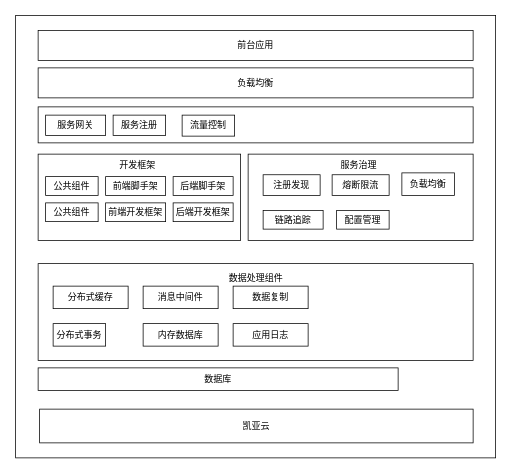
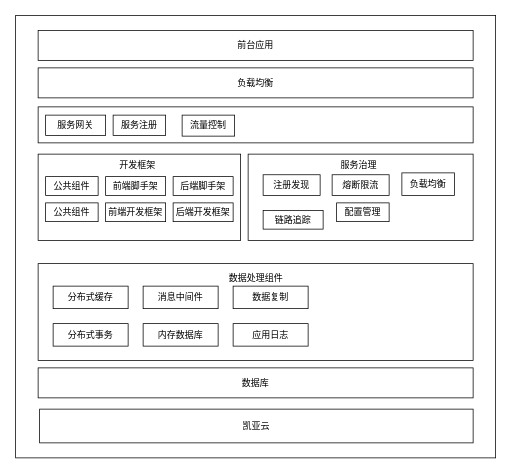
- <mxCell id="16" value="配置管理" style="rounded=0;whiteSpace=wrap;html=1;sketch=0;glass=0;labelBackgroundColor=none;" parent="1" vertex="1"><mxGeometry x="448" y="280" width="70" height="25" as="geometry" /></mxCell>
+ <mxCell id="16" value="配置管理" style="rounded=0;whiteSpace=wrap;html=1;sketch=0;glass=0;labelBackgroundColor=none;" parent="1" vertex="1"><mxGeometry x="448" y="270" width="70" height="25" as="geometry" /></mxCell>
- <mxCell id="22" value="分布式事务" style="rounded=0;whiteSpace=wrap;html=1;sketch=0;glass=0;labelBackgroundColor=none;" parent="1" vertex="1"><mxGeometry x="70" y="431" width="70" height="30" as="geometry" /></mxCell>
+ <mxCell id="22" value="分布式事务" style="rounded=0;whiteSpace=wrap;html=1;sketch=0;glass=0;labelBackgroundColor=none;" parent="1" vertex="1"><mxGeometry x="70" y="431" width="100" height="30" as="geometry" /></mxCell>
- <mxCell id="27" value="数据库" style="rounded=0;whiteSpace=wrap;html=1;sketch=0;glass=0;labelBackgroundColor=none;" parent="1" vertex="1"><mxGeometry x="50" y="490" width="480" height="30" as="geometry" /></mxCell>
+ <mxCell id="27" value="数据库" style="rounded=0;whiteSpace=wrap;html=1;sketch=0;glass=0;labelBackgroundColor=none;" parent="1" vertex="1"><mxGeometry x="50" y="490" width="580" height="40" as="geometry" /></mxCell>
